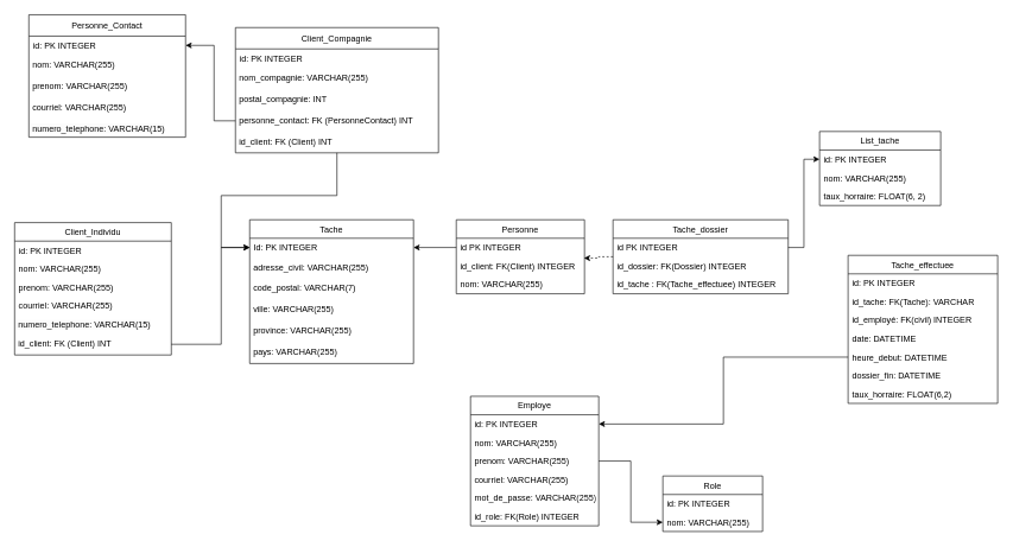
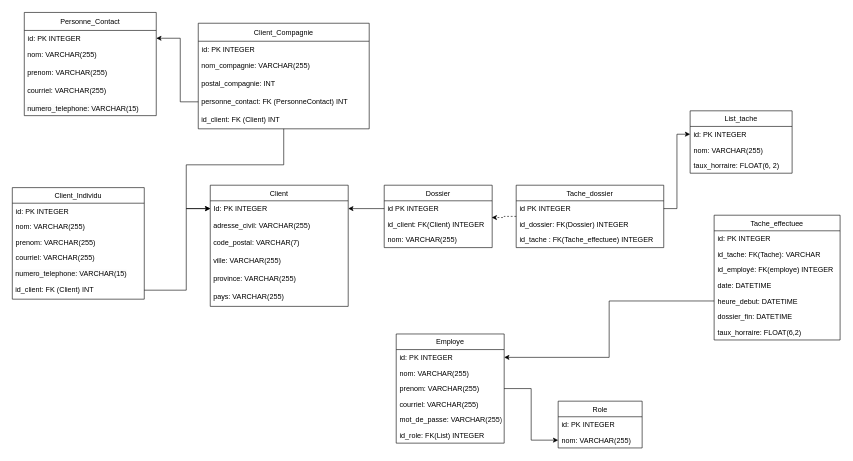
- <mxCell id="2" value="Tache" style="swimlane;fontStyle=0;childLayout=stackLayout;horizontal=1;startSize=26;fillColor=none;horizontalStack=0;resizeParent=1;resizeParentMax=0;resizeLast=0;collapsible=1;marginBottom=0;" parent="1" vertex="1"><mxGeometry x="350" y="308" width="230" height="202" as="geometry" /></mxCell>
+ <mxCell id="2" value="Client" style="swimlane;fontStyle=0;childLayout=stackLayout;horizontal=1;startSize=26;fillColor=none;horizontalStack=0;resizeParent=1;resizeParentMax=0;resizeLast=0;collapsible=1;marginBottom=0;" parent="1" vertex="1"><mxGeometry x="350" y="308" width="230" height="202" as="geometry" /></mxCell>
- <mxCell id="9" value="Personne" style="swimlane;fontStyle=0;childLayout=stackLayout;horizontal=1;startSize=26;fillColor=none;horizontalStack=0;resizeParent=1;resizeParentMax=0;resizeLast=0;collapsible=1;marginBottom=0;" parent="1" vertex="1"><mxGeometry x="640" y="308" width="180" height="104" as="geometry" /></mxCell>
+ <mxCell id="9" value="Dossier" style="swimlane;fontStyle=0;childLayout=stackLayout;horizontal=1;startSize=26;fillColor=none;horizontalStack=0;resizeParent=1;resizeParentMax=0;resizeLast=0;collapsible=1;marginBottom=0;" parent="1" vertex="1"><mxGeometry x="640" y="308" width="180" height="104" as="geometry" /></mxCell>
- <mxCell id="29" value="id_employé: FK(civil) INTEGER" style="text;strokeColor=none;fillColor=none;align=left;verticalAlign=top;spacingLeft=4;spacingRight=4;overflow=hidden;rotatable=0;points=[[0,0.5],[1,0.5]];portConstraint=eastwest;" parent="26" vertex="1"><mxGeometry y="78" width="210" height="26" as="geometry" /></mxCell>
+ <mxCell id="29" value="id_employé: FK(employe) INTEGER" style="text;strokeColor=none;fillColor=none;align=left;verticalAlign=top;spacingLeft=4;spacingRight=4;overflow=hidden;rotatable=0;points=[[0,0.5],[1,0.5]];portConstraint=eastwest;" parent="26" vertex="1"><mxGeometry y="78" width="210" height="26" as="geometry" /></mxCell>
- <mxCell id="20" value="id_role: FK(Role) INTEGER" style="text;strokeColor=none;fillColor=none;align=left;verticalAlign=top;spacingLeft=4;spacingRight=4;overflow=hidden;rotatable=0;points=[[0,0.5],[1,0.5]];portConstraint=eastwest;" parent="14" vertex="1"><mxGeometry y="156" width="180" height="26" as="geometry" /></mxCell>
+ <mxCell id="20" value="id_role: FK(List) INTEGER" style="text;strokeColor=none;fillColor=none;align=left;verticalAlign=top;spacingLeft=4;spacingRight=4;overflow=hidden;rotatable=0;points=[[0,0.5],[1,0.5]];portConstraint=eastwest;" parent="14" vertex="1"><mxGeometry y="156" width="180" height="26" as="geometry" /></mxCell>
